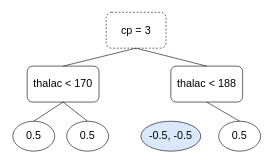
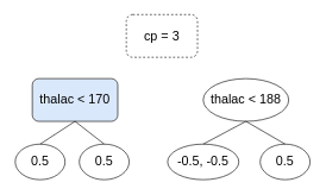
- <mxCell id="14" value="" style="endArrow=none;html=1;exitX=0.5;exitY=1;exitDx=0;exitDy=0;entryX=0.5;entryY=0;entryDx=0;entryDy=0;" edge="1" parent="1" source="2" target="9"><mxGeometry width="50" height="50" relative="1" as="geometry"><mxPoint x="314" y="165" as="sourcePoint" /><mxPoint x="364" y="115" as="targetPoint" /></mxGeometry></mxCell>
- <mxCell id="6" value="" style="endArrow=none;html=1;exitX=0.5;exitY=0;exitDx=0;exitDy=0;entryX=0.5;entryY=1;entryDx=0;entryDy=0;" edge="1" parent="1" source="3" target="2"><mxGeometry width="50" height="50" relative="1" as="geometry"><mxPoint x="274" y="165" as="sourcePoint" /><mxPoint x="324" y="115" as="targetPoint" /></mxGeometry></mxCell>
- <mxCell id="3" value="&lt;font style=&quot;font-size: 18px&quot;&gt;thalac &amp;lt; 170&lt;/font&gt;" style="rounded=1;whiteSpace=wrap;html=1;" vertex="1" parent="1"><mxGeometry x="44" y="110" width="120" height="60" as="geometry" /></mxCell>
+ <mxCell id="3" value="&lt;font style=&quot;font-size: 18px&quot;&gt;thalac &amp;lt; 170&lt;/font&gt;" style="rounded=1;whiteSpace=wrap;html=1;fillColor=#dae8fc;" vertex="1" parent="1"><mxGeometry x="44" y="110" width="120" height="60" as="geometry" /></mxCell>
- <mxCell id="9" value="&lt;font style=&quot;font-size: 18px&quot;&gt;thalac &amp;lt; 188&lt;/font&gt;" style="rounded=1;whiteSpace=wrap;html=1;" vertex="1" parent="1"><mxGeometry x="284" y="110" width="120" height="60" as="geometry" /></mxCell>
+ <mxCell id="9" value="&lt;font style=&quot;font-size: 18px&quot;&gt;thalac &amp;lt; 188&lt;/font&gt;" style="ellipse;whiteSpace=wrap;html=1;" vertex="1" parent="1"><mxGeometry x="284" y="110" width="120" height="60" as="geometry" /></mxCell>
+ <mxCell id="12" value="" style="endArrow=none;html=1;exitX=0.5;exitY=0;exitDx=0;exitDy=0;entryX=0.5;entryY=1;entryDx=0;entryDy=0;" edge="1" parent="1" source="11" target="9"><mxGeometry width="50" height="50" relative="1" as="geometry"><mxPoint x="214" y="165" as="sourcePoint" /><mxPoint x="264" y="115" as="targetPoint" /></mxGeometry></mxCell>
- <mxCell id="11" value="&lt;font style=&quot;font-size: 18px&quot;&gt;-0.5, -0.5&lt;/font&gt;" style="ellipse;whiteSpace=wrap;html=1;fillColor=#dae8fc;" vertex="1" parent="1"><mxGeometry x="234" y="202" width="100" height="50" as="geometry" /></mxCell>
+ <mxCell id="11" value="&lt;font style=&quot;font-size: 18px&quot;&gt;-0.5, -0.5&lt;/font&gt;" style="ellipse;whiteSpace=wrap;html=1;" vertex="1" parent="1"><mxGeometry x="234" y="202" width="100" height="50" as="geometry" /></mxCell>
